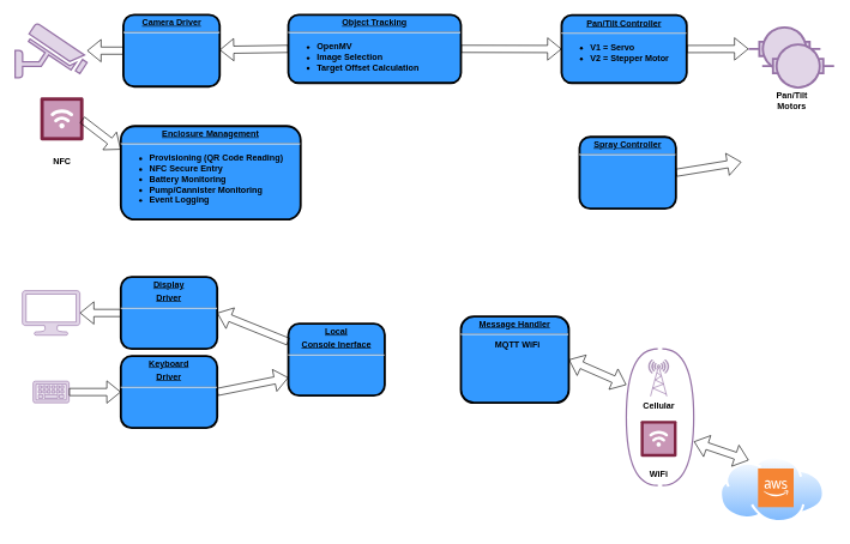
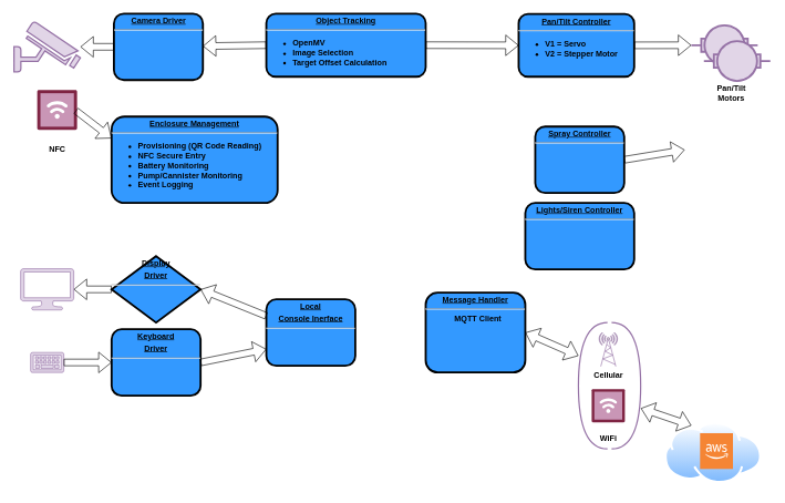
+ <mxCell id="41" value="&lt;p style=&quot;margin: 0px; margin-top: 4px; text-align: center; text-decoration: underline;&quot;&gt;Lights/Siren Controller&lt;/p&gt;&lt;hr&gt;&lt;p style=&quot;margin: 0px; margin-left: 8px;&quot;&gt;&lt;br&gt;&lt;/p&gt;" style="verticalAlign=middle;align=center;overflow=fill;fontSize=12;fontFamily=Helvetica;html=1;rounded=1;fontStyle=1;strokeWidth=3;fillColor=#3399FF;movable=1;resizable=1;rotatable=1;deletable=1;editable=1;locked=0;connectable=1;" vertex="1" parent="1"><mxGeometry x="790" y="305" width="164" height="100" as="geometry" /></mxCell>
- <mxCell id="10" value="&lt;p style=&quot;margin: 0px; margin-top: 4px; text-align: center; text-decoration: underline;&quot;&gt;Display&lt;/p&gt;&lt;p style=&quot;margin: 0px; margin-top: 4px; text-align: center; text-decoration: underline;&quot;&gt;Driver&lt;/p&gt;&lt;hr&gt;&lt;p style=&quot;margin: 0px; margin-left: 8px;&quot;&gt;&lt;br&gt;&lt;/p&gt;" style="verticalAlign=middle;align=center;overflow=fill;fontSize=12;fontFamily=Helvetica;html=1;rounded=1;fontStyle=1;strokeWidth=3;fillColor=#3399FF;movable=1;resizable=1;rotatable=1;deletable=1;editable=1;locked=0;connectable=1;" vertex="1" parent="1"><mxGeometry x="167" y="385" width="134" height="100" as="geometry" /></mxCell>
+ <mxCell id="10" value="&lt;p style=&quot;margin: 0px; margin-top: 4px; text-align: center; text-decoration: underline;&quot;&gt;Display&lt;/p&gt;&lt;p style=&quot;margin: 0px; margin-top: 4px; text-align: center; text-decoration: underline;&quot;&gt;Driver&lt;/p&gt;&lt;hr&gt;&lt;p style=&quot;margin: 0px; margin-left: 8px;&quot;&gt;&lt;br&gt;&lt;/p&gt;" style="rhombus;verticalAlign=middle;align=center;overflow=fill;fontSize=12;fontFamily=Helvetica;html=1;fontStyle=1;strokeWidth=3;fillColor=#3399FF;movable=1;resizable=1;rotatable=1;deletable=1;editable=1;locked=0;connectable=1;" vertex="1" parent="1"><mxGeometry x="167" y="385" width="134" height="100" as="geometry" /></mxCell>
- <mxCell id="6" value="&lt;p style=&quot;margin: 0px; margin-top: 4px; text-align: center; text-decoration: underline;&quot;&gt;&lt;strong&gt;Message Handler&lt;/strong&gt;&lt;/p&gt;&lt;hr&gt;&lt;p style=&quot;margin: 0px; margin-left: 8px;&quot;&gt;&lt;span style=&quot;background-color: initial;&quot;&gt;MQTT WiFi&lt;/span&gt;&lt;br&gt;&lt;/p&gt;" style="verticalAlign=middle;align=center;overflow=fill;fontSize=12;fontFamily=Helvetica;html=1;rounded=1;fontStyle=1;strokeWidth=3;fillColor=#3399FF;movable=1;resizable=1;rotatable=1;deletable=1;editable=1;locked=0;connectable=1;" vertex="1" parent="1"><mxGeometry x="640" y="440" width="150" height="120" as="geometry" /></mxCell>
+ <mxCell id="6" value="&lt;p style=&quot;margin: 0px; margin-top: 4px; text-align: center; text-decoration: underline;&quot;&gt;&lt;strong&gt;Message Handler&lt;/strong&gt;&lt;/p&gt;&lt;hr&gt;&lt;p style=&quot;margin: 0px; margin-left: 8px;&quot;&gt;&lt;span style=&quot;background-color: initial;&quot;&gt;MQTT Client&lt;/span&gt;&lt;br&gt;&lt;/p&gt;" style="verticalAlign=middle;align=center;overflow=fill;fontSize=12;fontFamily=Helvetica;html=1;rounded=1;fontStyle=1;strokeWidth=3;fillColor=#3399FF;movable=1;resizable=1;rotatable=1;deletable=1;editable=1;locked=0;connectable=1;" vertex="1" parent="1"><mxGeometry x="640" y="440" width="150" height="120" as="geometry" /></mxCell>
